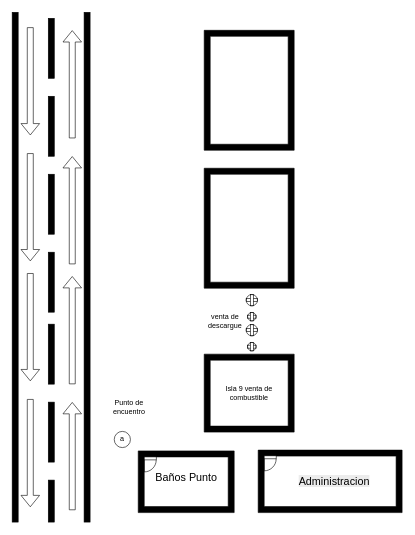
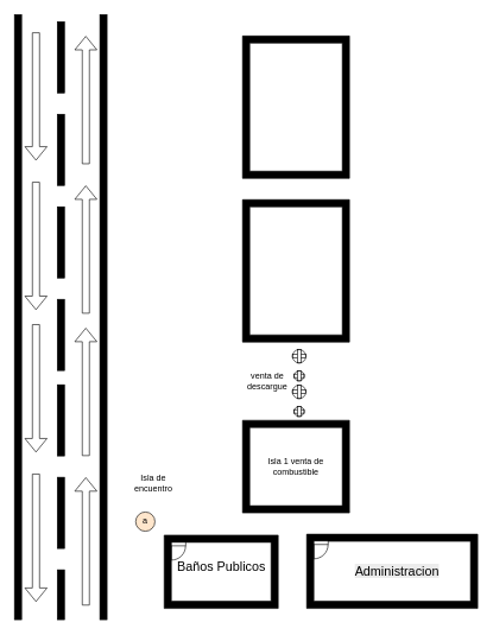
- <mxCell id="33" value="Isla 9 venta de combustible" style="text;strokeColor=none;align=center;fillColor=none;html=1;verticalAlign=middle;whiteSpace=wrap;rounded=0;" vertex="1" parent="31"><mxGeometry x="10" y="10" width="130" height="110" as="geometry" /></mxCell>
+ <mxCell id="33" value="Isla 1 venta de combustible" style="text;strokeColor=none;align=center;fillColor=none;html=1;verticalAlign=middle;whiteSpace=wrap;rounded=0;" vertex="1" parent="31"><mxGeometry x="10" y="10" width="130" height="110" as="geometry" /></mxCell>
- <mxCell id="30" value="Punto de encuentro" style="text;strokeColor=none;align=center;fillColor=none;html=1;verticalAlign=middle;whiteSpace=wrap;rounded=0;" vertex="1" parent="28"><mxGeometry width="70" height="55" as="geometry" /></mxCell>
+ <mxCell id="30" value="Isla de encuentro" style="text;strokeColor=none;align=center;fillColor=none;html=1;verticalAlign=middle;whiteSpace=wrap;rounded=0;" vertex="1" parent="28"><mxGeometry width="70" height="55" as="geometry" /></mxCell>
- <mxCell id="29" value="a" style="ellipse;whiteSpace=wrap;html=1;aspect=fixed;" vertex="1" parent="28"><mxGeometry x="10" y="68.79" width="27" height="27" as="geometry" /></mxCell>
+ <mxCell id="29" value="a" style="ellipse;whiteSpace=wrap;html=1;aspect=fixed;fillColor=#ffe6cc;" vertex="1" parent="28"><mxGeometry x="10" y="68.79" width="27" height="27" as="geometry" /></mxCell>
- <mxCell id="4" value="&lt;font style=&quot;font-size: 18px;&quot;&gt;Baños Punto&lt;/font&gt;" style="text;strokeColor=none;align=center;fillColor=none;html=1;verticalAlign=middle;whiteSpace=wrap;rounded=0;" vertex="1" parent="2"><mxGeometry x="7.619" y="19.286" width="144.762" height="51.43" as="geometry" /></mxCell>
+ <mxCell id="4" value="&lt;font style=&quot;font-size: 18px;&quot;&gt;Baños Publicos&lt;/font&gt;" style="text;strokeColor=none;align=center;fillColor=none;html=1;verticalAlign=middle;whiteSpace=wrap;rounded=0;" vertex="1" parent="2"><mxGeometry x="7.619" y="19.286" width="144.762" height="51.43" as="geometry" /></mxCell>
